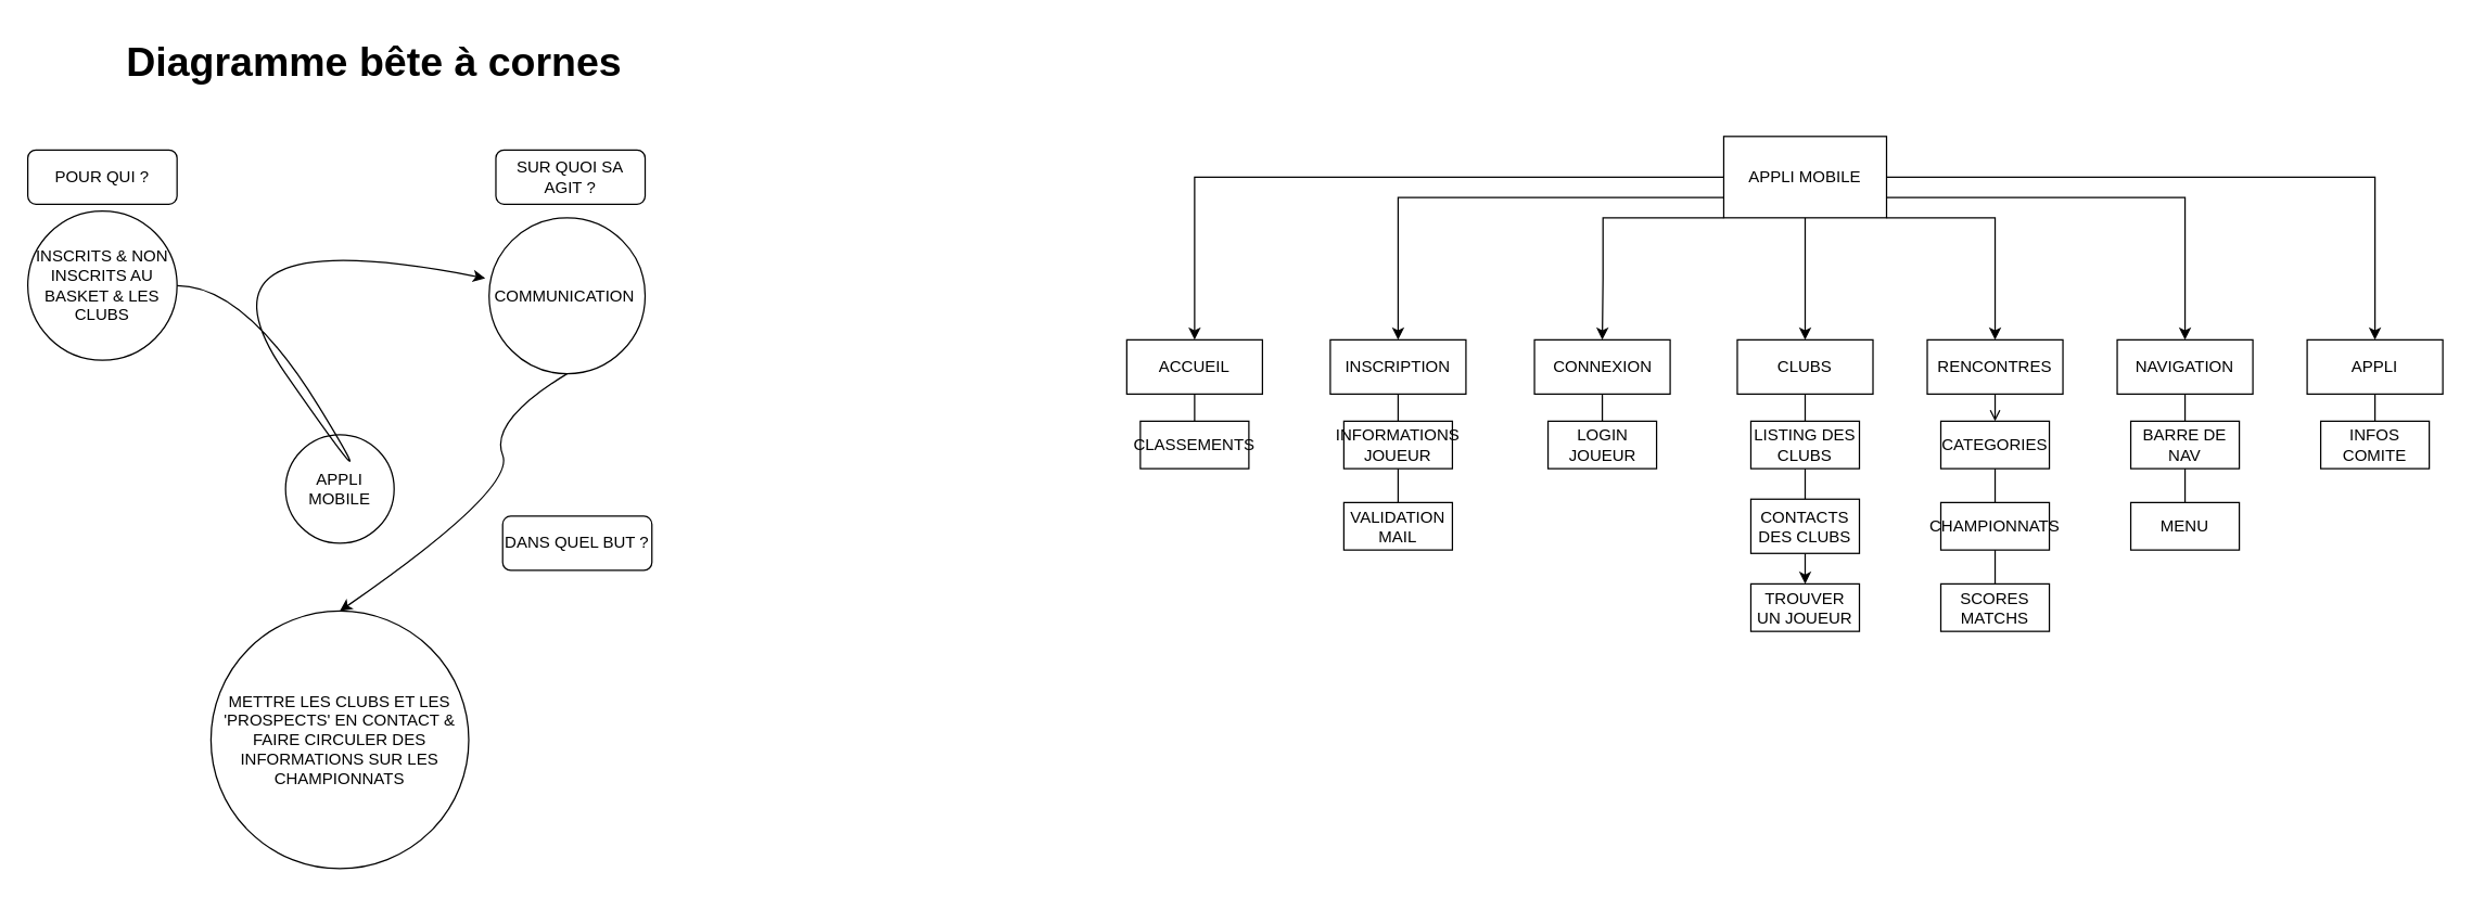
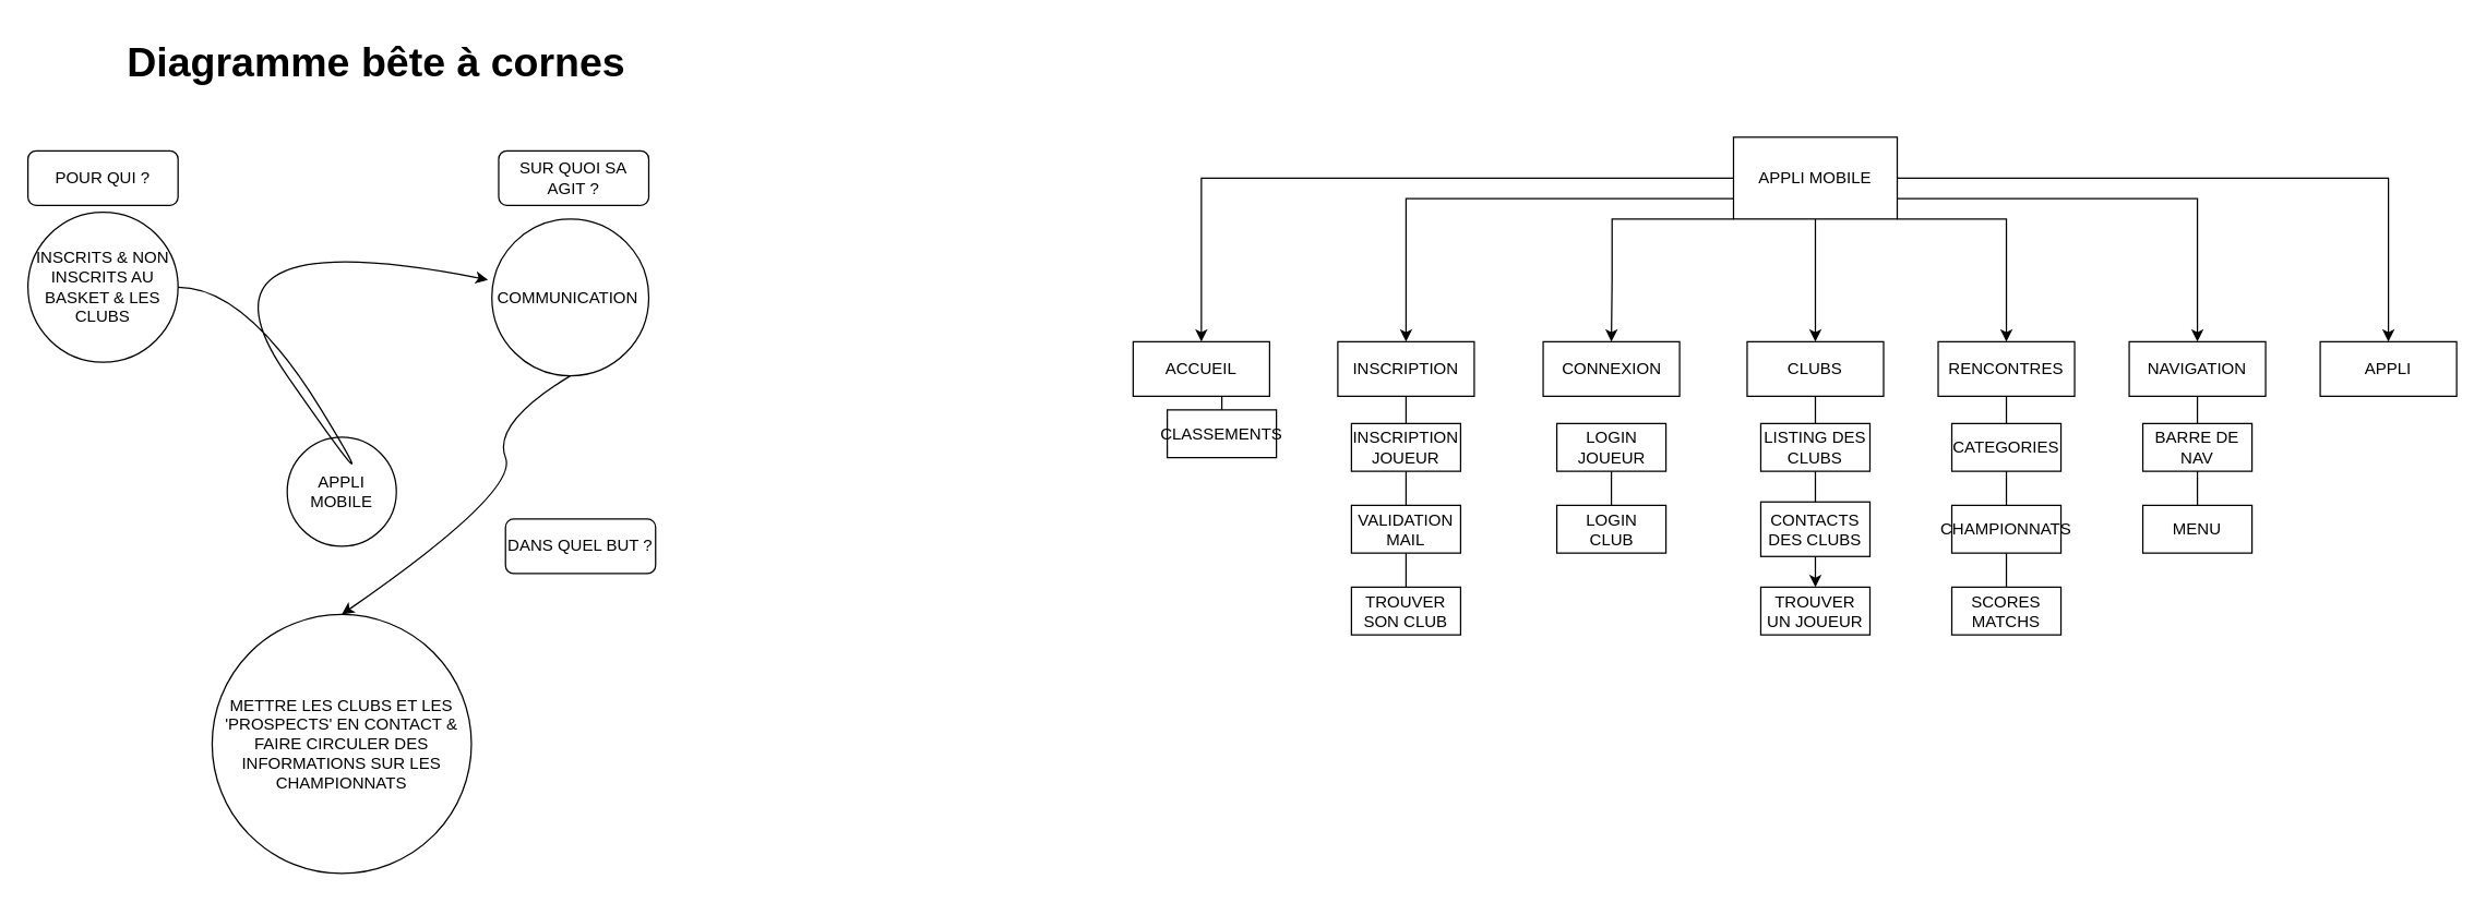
- <mxCell id="24" style="edgeStyle=orthogonalEdgeStyle;rounded=0;orthogonalLoop=1;jettySize=auto;html=1;exitX=0.5;exitY=1;exitDx=0;exitDy=0;entryX=0.5;entryY=0;entryDx=0;entryDy=0;endArrow=none;endFill=0;" parent="1" source="25" target="46" edge="1"><mxGeometry relative="1" as="geometry" /></mxCell>
- <mxCell id="54" style="edgeStyle=orthogonalEdgeStyle;rounded=0;orthogonalLoop=1;jettySize=auto;html=1;exitX=0.5;exitY=1;exitDx=0;exitDy=0;endArrow=none;endFill=0;" edge="1" parent="1" source="55" target="56"><mxGeometry relative="1" as="geometry" /></mxCell>
- <mxCell id="28" style="edgeStyle=orthogonalEdgeStyle;rounded=0;orthogonalLoop=1;jettySize=auto;html=1;exitX=0.5;exitY=1;exitDx=0;exitDy=0;entryX=0.5;entryY=0;entryDx=0;entryDy=0;endArrow=open;endFill=0;" parent="1" source="29" target="35" edge="1"><mxGeometry relative="1" as="geometry" /></mxCell>
+ <mxCell id="28" style="edgeStyle=orthogonalEdgeStyle;rounded=0;orthogonalLoop=1;jettySize=auto;html=1;exitX=0.5;exitY=1;exitDx=0;exitDy=0;entryX=0.5;entryY=0;entryDx=0;entryDy=0;endArrow=none;endFill=0;" parent="1" source="29" target="35" edge="1"><mxGeometry relative="1" as="geometry" /></mxCell>
- <mxCell id="52" value="CLASSEMENTS" style="rounded=0;whiteSpace=wrap;html=1;" parent="1" vertex="1"><mxGeometry x="840" y="310" width="80" height="35" as="geometry" /></mxCell>
+ <mxCell id="52" value="CLASSEMENTS" style="rounded=0;whiteSpace=wrap;html=1;" parent="1" vertex="1"><mxGeometry x="855" y="300" width="80" height="35" as="geometry" /></mxCell>
- <mxCell id="56" value="INFOS COMITE" style="rounded=0;whiteSpace=wrap;html=1;" vertex="1" parent="1"><mxGeometry x="1710" y="310" width="80" height="35" as="geometry" /></mxCell>
- <mxCell id="49" value="INFORMATIONS&lt;div&gt;JOUEUR&lt;/div&gt;" style="rounded=0;whiteSpace=wrap;html=1;" parent="1" vertex="1"><mxGeometry x="990" y="310" width="80" height="35" as="geometry" /></mxCell>
+ <mxCell id="49" value="INSCRIPTION&lt;div&gt;JOUEUR&lt;/div&gt;" style="rounded=0;whiteSpace=wrap;html=1;" parent="1" vertex="1"><mxGeometry x="990" y="310" width="80" height="35" as="geometry" /></mxCell>
+ <mxCell id="45" style="edgeStyle=orthogonalEdgeStyle;rounded=0;orthogonalLoop=1;jettySize=auto;html=1;exitX=0.5;exitY=1;exitDx=0;exitDy=0;endArrow=none;endFill=0;" parent="1" source="46" target="47" edge="1"><mxGeometry relative="1" as="geometry" /></mxCell>
+ <mxCell id="47" value="LOGIN&lt;div&gt;CLUB&lt;/div&gt;" style="rounded=0;whiteSpace=wrap;html=1;" parent="1" vertex="1"><mxGeometry x="1140.5" y="370" width="80" height="35" as="geometry" /></mxCell>
+ <mxCell id="50" style="edgeStyle=orthogonalEdgeStyle;rounded=0;orthogonalLoop=1;jettySize=auto;html=1;exitX=0.5;exitY=1;exitDx=0;exitDy=0;entryX=0.5;entryY=0;entryDx=0;entryDy=0;endArrow=none;endFill=0;" parent="1" source="51" target="44" edge="1"><mxGeometry relative="1" as="geometry" /></mxCell>
+ <mxCell id="44" value="TROUVER SON CLUB" style="rounded=0;whiteSpace=wrap;html=1;" parent="1" vertex="1"><mxGeometry x="990" y="430" width="80" height="35" as="geometry" /></mxCell>
